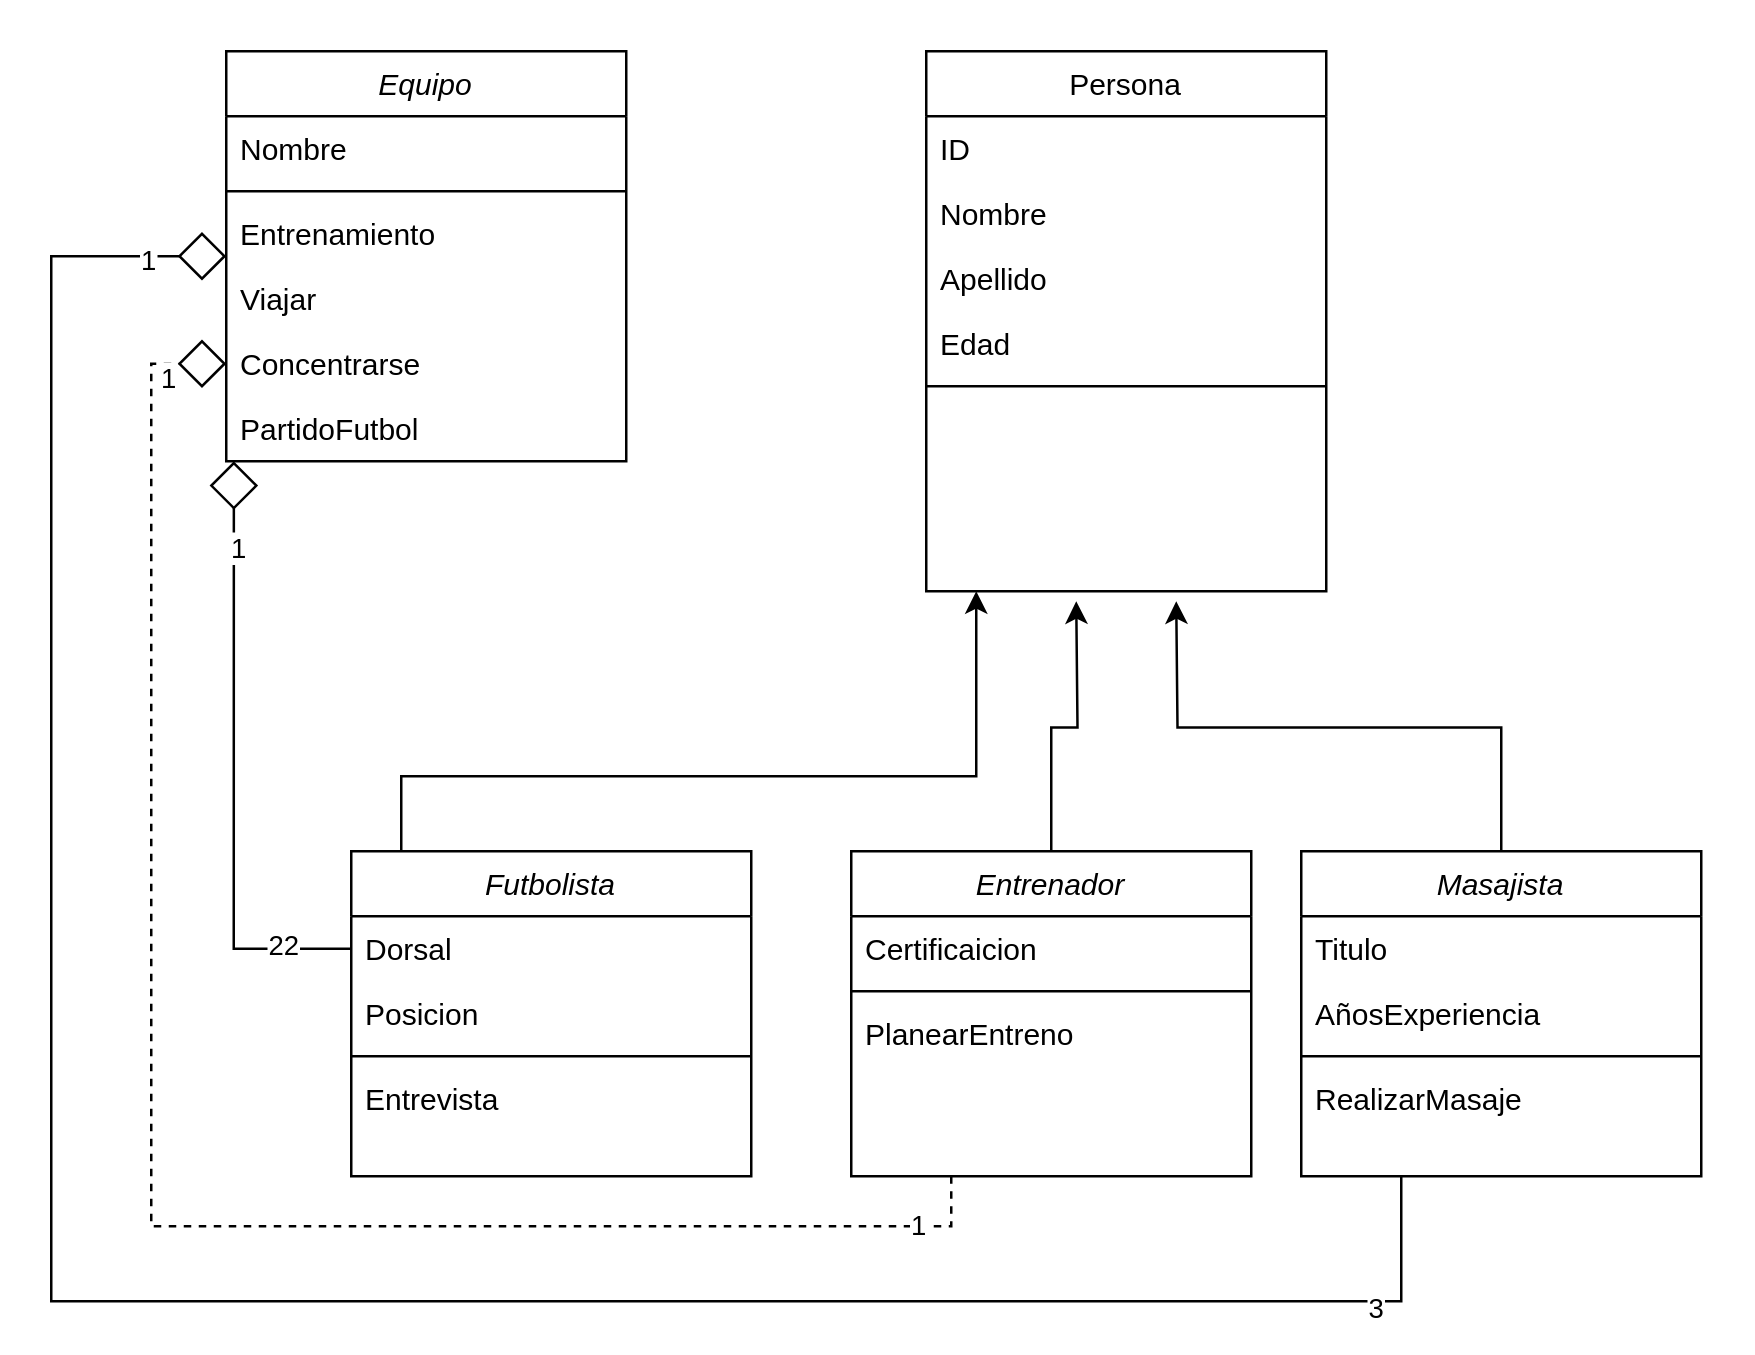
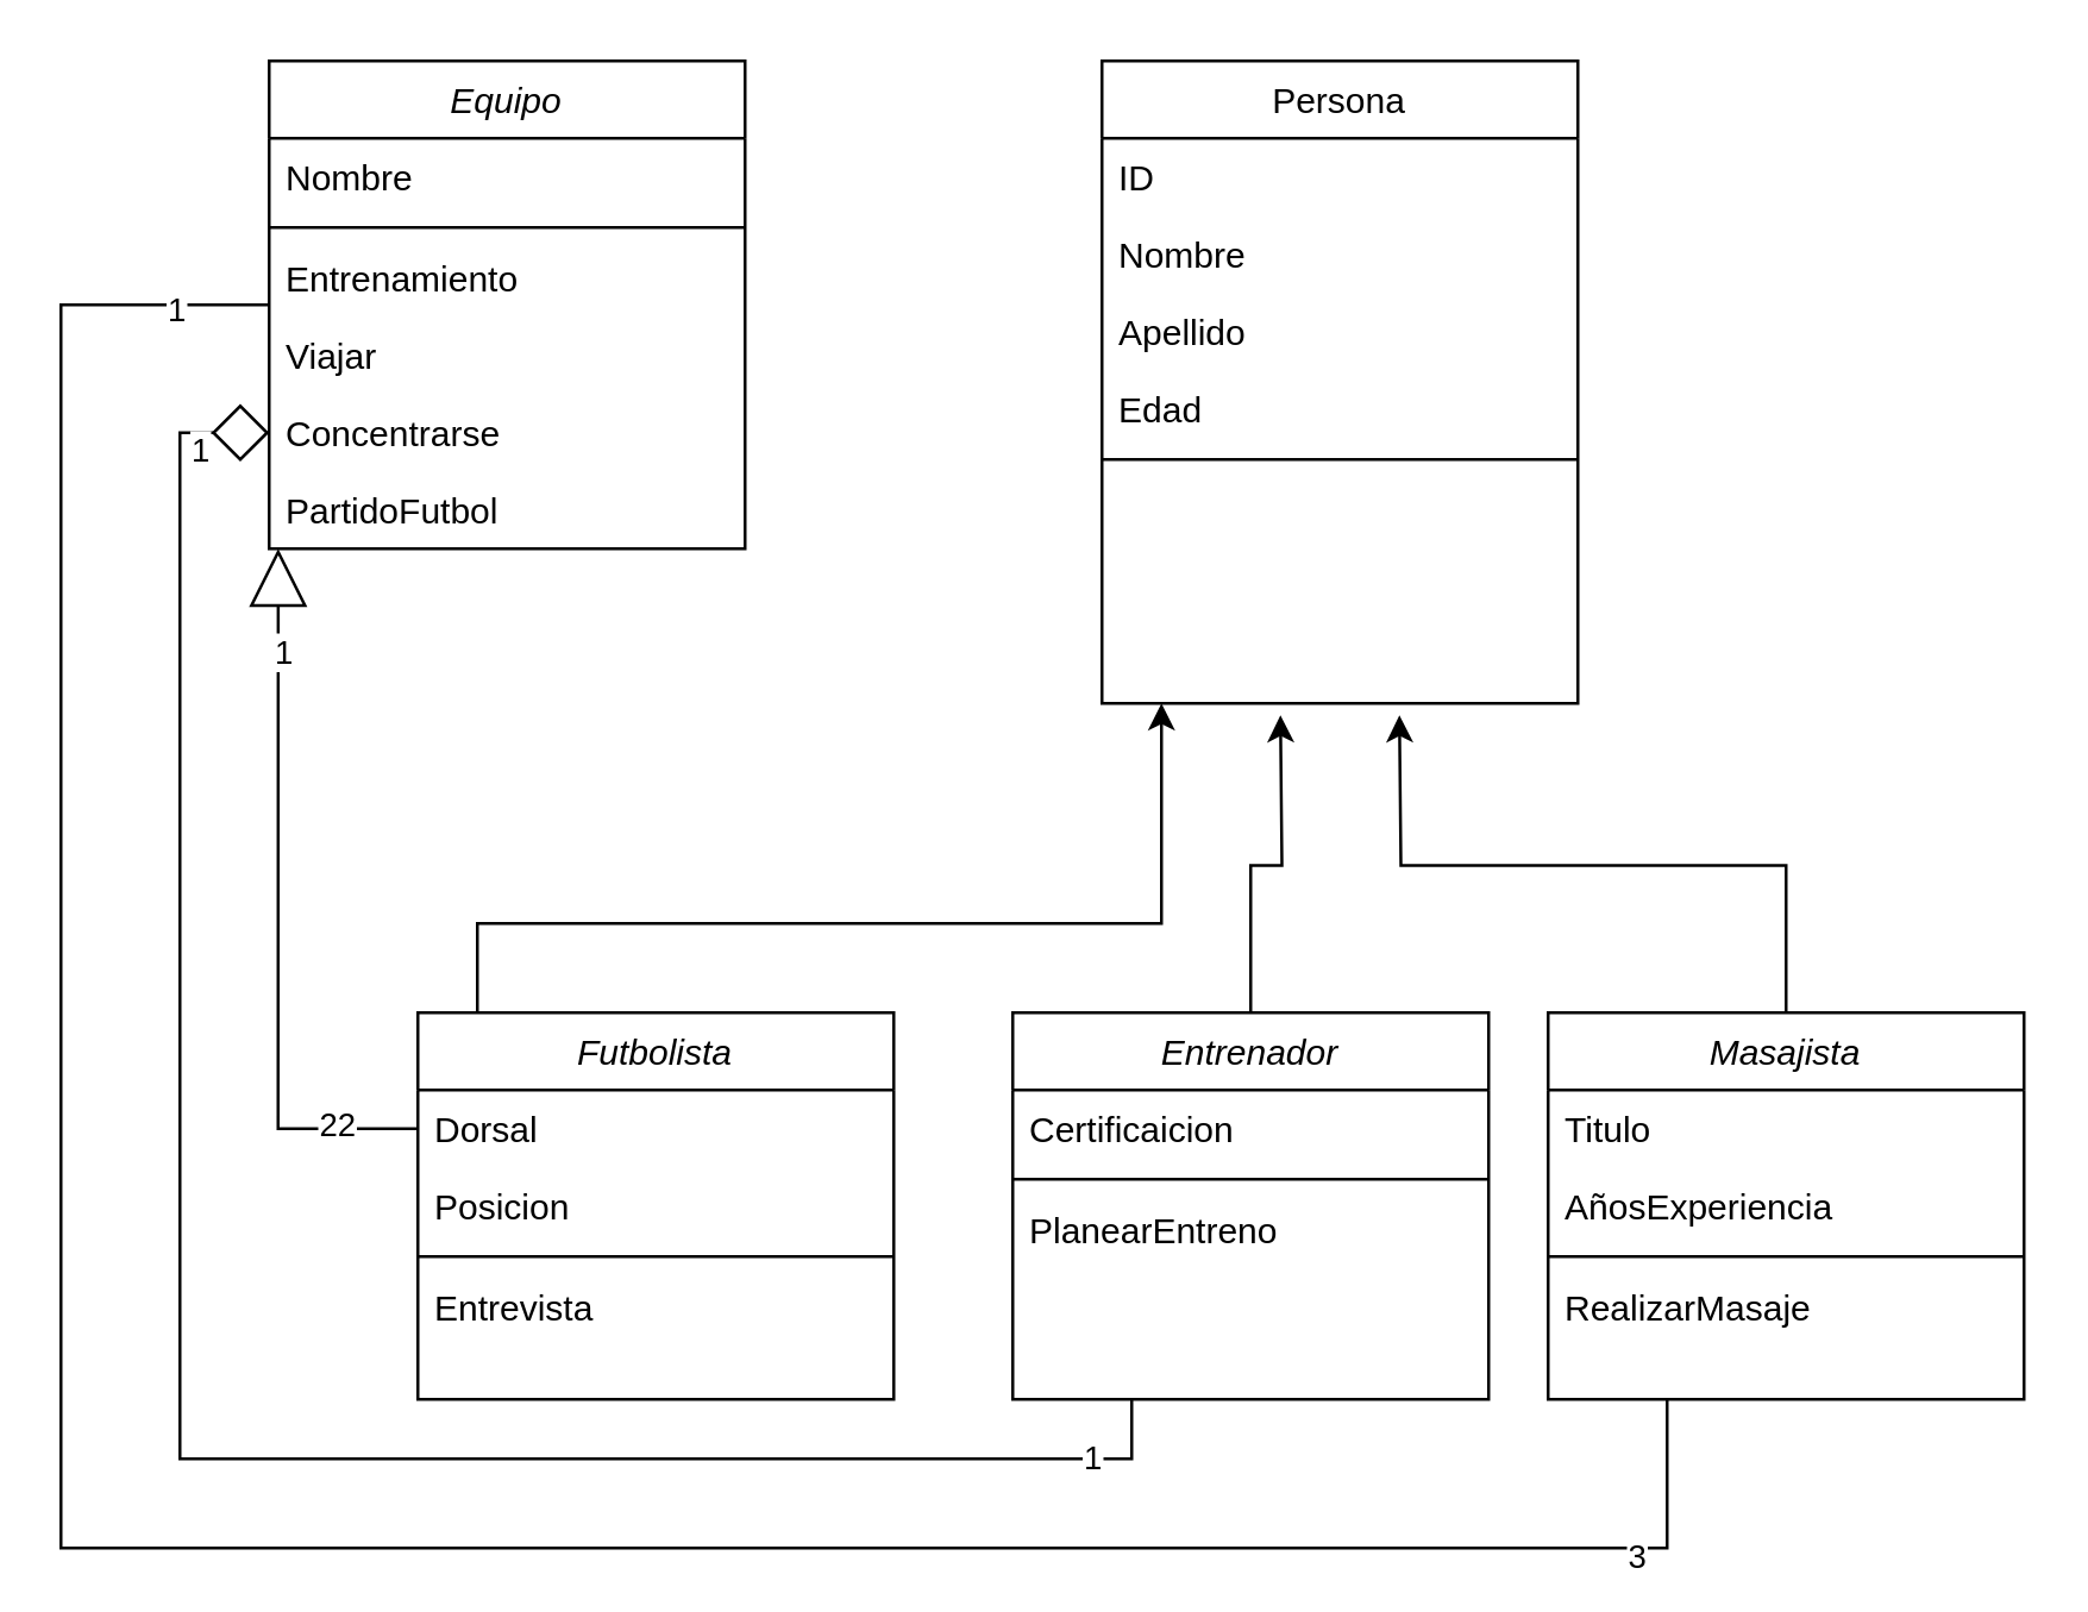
- <mxCell id="30" style="edgeStyle=orthogonalEdgeStyle;rounded=0;orthogonalLoop=1;jettySize=auto;html=1;exitX=0.25;exitY=1;exitDx=0;exitDy=0;entryX=0;entryY=0.846;entryDx=0;entryDy=0;entryPerimeter=0;endArrow=diamond;endFill=0;strokeWidth=1;endSize=17;" edge="1" parent="1" source="33" target="5"><mxGeometry relative="1" as="geometry"><mxPoint x="-30" y="620" as="targetPoint" /><Array as="points"><mxPoint x="560" y="520" /><mxPoint x="20" y="520" /><mxPoint x="20" y="102" /></Array></mxGeometry></mxCell>
+ <mxCell id="30" style="edgeStyle=orthogonalEdgeStyle;rounded=0;orthogonalLoop=1;jettySize=auto;html=1;exitX=0.25;exitY=1;exitDx=0;exitDy=0;entryX=0;entryY=0.846;entryDx=0;entryDy=0;entryPerimeter=0;endArrow=none;endFill=0;strokeWidth=1;endSize=17;" edge="1" parent="1" source="33" target="5"><mxGeometry relative="1" as="geometry"><mxPoint x="-30" y="620" as="targetPoint" /><Array as="points"><mxPoint x="560" y="520" /><mxPoint x="20" y="520" /><mxPoint x="20" y="102" /></Array></mxGeometry></mxCell>
- <mxCell id="38" style="edgeStyle=orthogonalEdgeStyle;rounded=0;orthogonalLoop=1;jettySize=auto;html=1;endArrow=diamond;endFill=0;endSize=17;entryX=0.019;entryY=1;entryDx=0;entryDy=0;entryPerimeter=0;" edge="1" parent="1" source="17" target="8"><mxGeometry relative="1" as="geometry"><mxPoint x="90" y="190" as="targetPoint" /></mxGeometry></mxCell>
+ <mxCell id="38" style="edgeStyle=orthogonalEdgeStyle;rounded=0;orthogonalLoop=1;jettySize=auto;html=1;endArrow=block;endFill=0;endSize=17;entryX=0.019;entryY=1;entryDx=0;entryDy=0;entryPerimeter=0;" edge="1" parent="1" source="17" target="8"><mxGeometry relative="1" as="geometry"><mxPoint x="90" y="190" as="targetPoint" /></mxGeometry></mxCell>
- <mxCell id="22" style="edgeStyle=orthogonalEdgeStyle;rounded=0;orthogonalLoop=1;jettySize=auto;html=1;exitX=0.25;exitY=1;exitDx=0;exitDy=0;entryX=0;entryY=0.5;entryDx=0;entryDy=0;endArrow=diamond;endFill=0;endSize=17;dashed=1;" edge="1" parent="1" source="25" target="7"><mxGeometry relative="1" as="geometry" /></mxCell>
+ <mxCell id="22" style="edgeStyle=orthogonalEdgeStyle;rounded=0;orthogonalLoop=1;jettySize=auto;html=1;exitX=0.25;exitY=1;exitDx=0;exitDy=0;entryX=0;entryY=0.5;entryDx=0;entryDy=0;endArrow=diamond;endFill=0;endSize=17;" edge="1" parent="1" source="25" target="7"><mxGeometry relative="1" as="geometry" /></mxCell>
